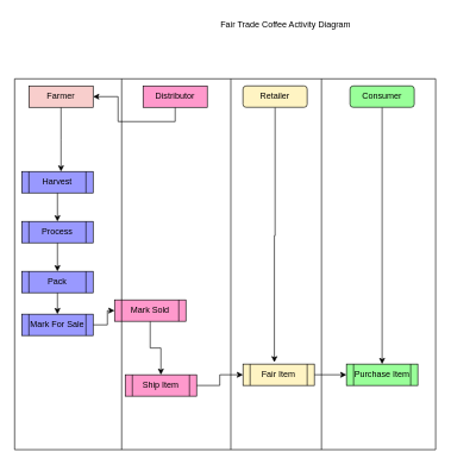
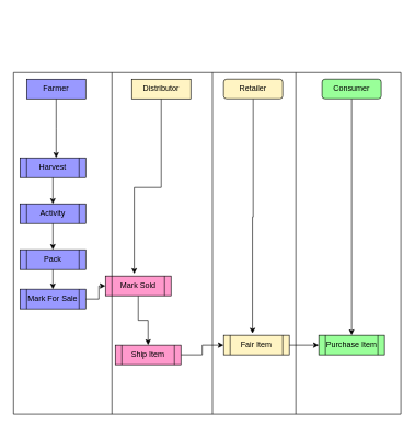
- <mxCell id="32" value="Fair Trade Coffee Activity Diagram" style="text;html=1;strokeColor=none;fillColor=none;align=center;verticalAlign=middle;whiteSpace=wrap;rounded=0;" vertex="1" parent="1"><mxGeometry x="200" y="20" width="400" height="30" as="geometry" /></mxCell>
- <mxCell id="3" value="Farmer" style="rounded=0;whiteSpace=wrap;html=1;fillColor=#f8cecc;" vertex="1" parent="1"><mxGeometry x="40" y="120" width="90" height="30" as="geometry" /></mxCell>
+ <mxCell id="3" value="Farmer" style="rounded=0;whiteSpace=wrap;html=1;fillColor=#9999FF;" vertex="1" parent="1"><mxGeometry x="40" y="120" width="90" height="30" as="geometry" /></mxCell>
- <mxCell id="4" style="edgeStyle=orthogonalEdgeStyle;rounded=0;orthogonalLoop=1;jettySize=auto;html=1;exitX=0.5;exitY=1;exitDx=0;exitDy=0;" edge="1" parent="1" source="5" target="3"><mxGeometry relative="1" as="geometry" /></mxCell>
+ <mxCell id="4" style="edgeStyle=orthogonalEdgeStyle;rounded=0;orthogonalLoop=1;jettySize=auto;html=1;exitX=0.5;exitY=1;exitDx=0;exitDy=0;entryX=0.44;entryY=-0.117;entryDx=0;entryDy=0;entryPerimeter=0;" edge="1" parent="1" source="5" target="26"><mxGeometry relative="1" as="geometry" /></mxCell>
- <mxCell id="5" value="Distributor" style="rounded=0;whiteSpace=wrap;html=1;fillColor=#FF99CC;" vertex="1" parent="1"><mxGeometry x="200" y="120" width="90" height="30" as="geometry" /></mxCell>
+ <mxCell id="5" value="Distributor" style="rounded=0;whiteSpace=wrap;html=1;fillColor=#fff4c3;" vertex="1" parent="1"><mxGeometry x="200" y="120" width="90" height="30" as="geometry" /></mxCell>
- <mxCell id="13" value="Process" style="shape=process;whiteSpace=wrap;html=1;backgroundOutline=1;fillColor=#9999FF;" vertex="1" parent="1"><mxGeometry x="30" y="310" width="100" height="30" as="geometry" /></mxCell>
+ <mxCell id="13" value="Activity" style="shape=process;whiteSpace=wrap;html=1;backgroundOutline=1;fillColor=#9999FF;" vertex="1" parent="1"><mxGeometry x="30" y="310" width="100" height="30" as="geometry" /></mxCell>
